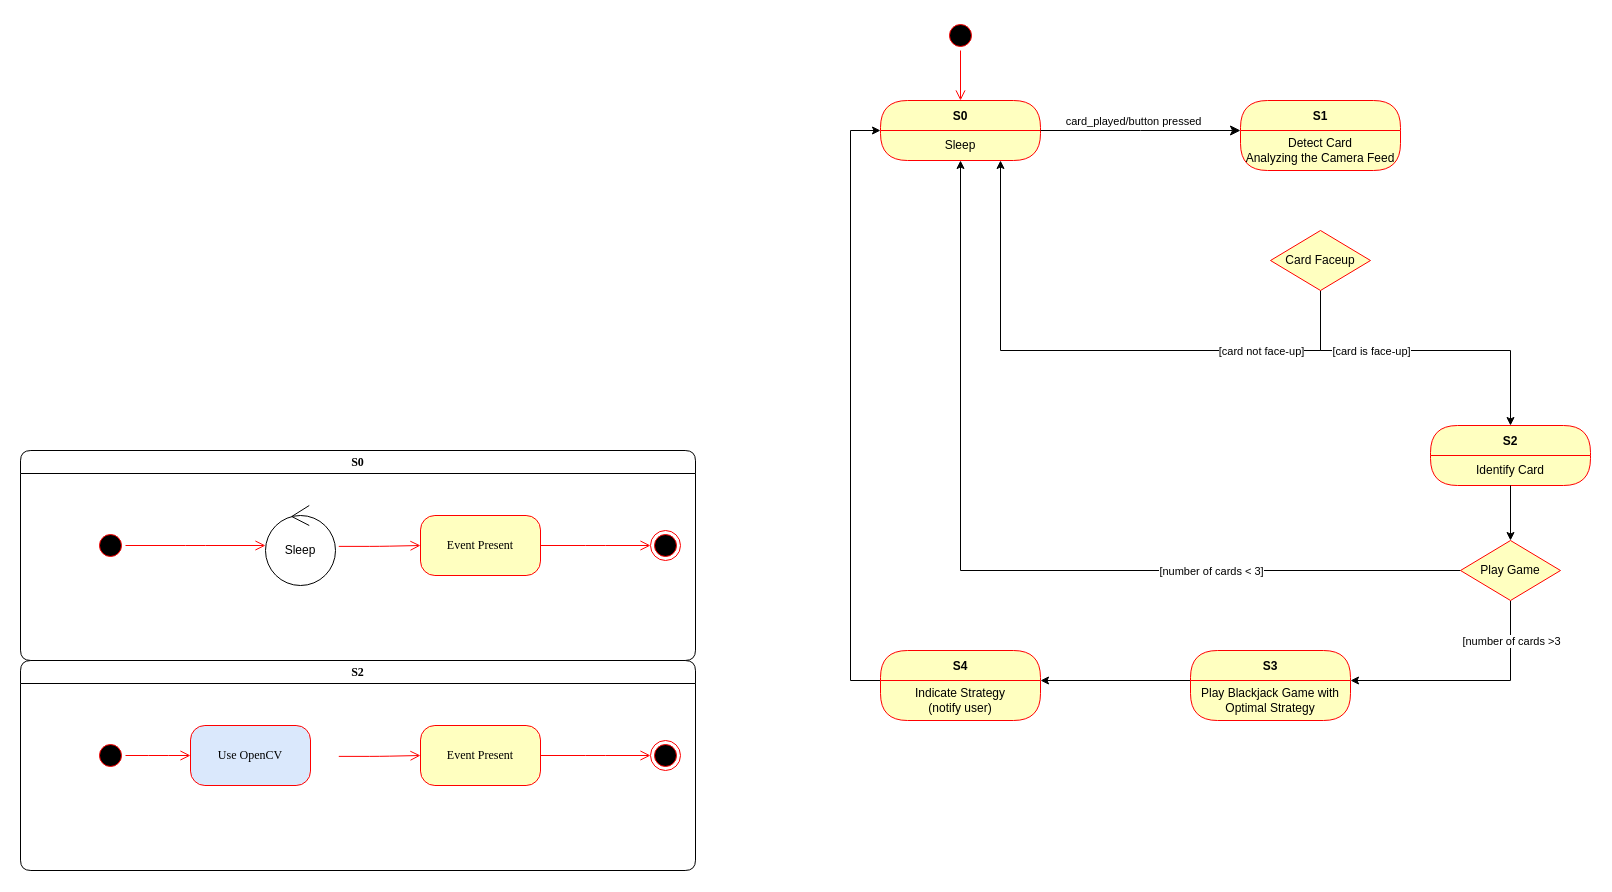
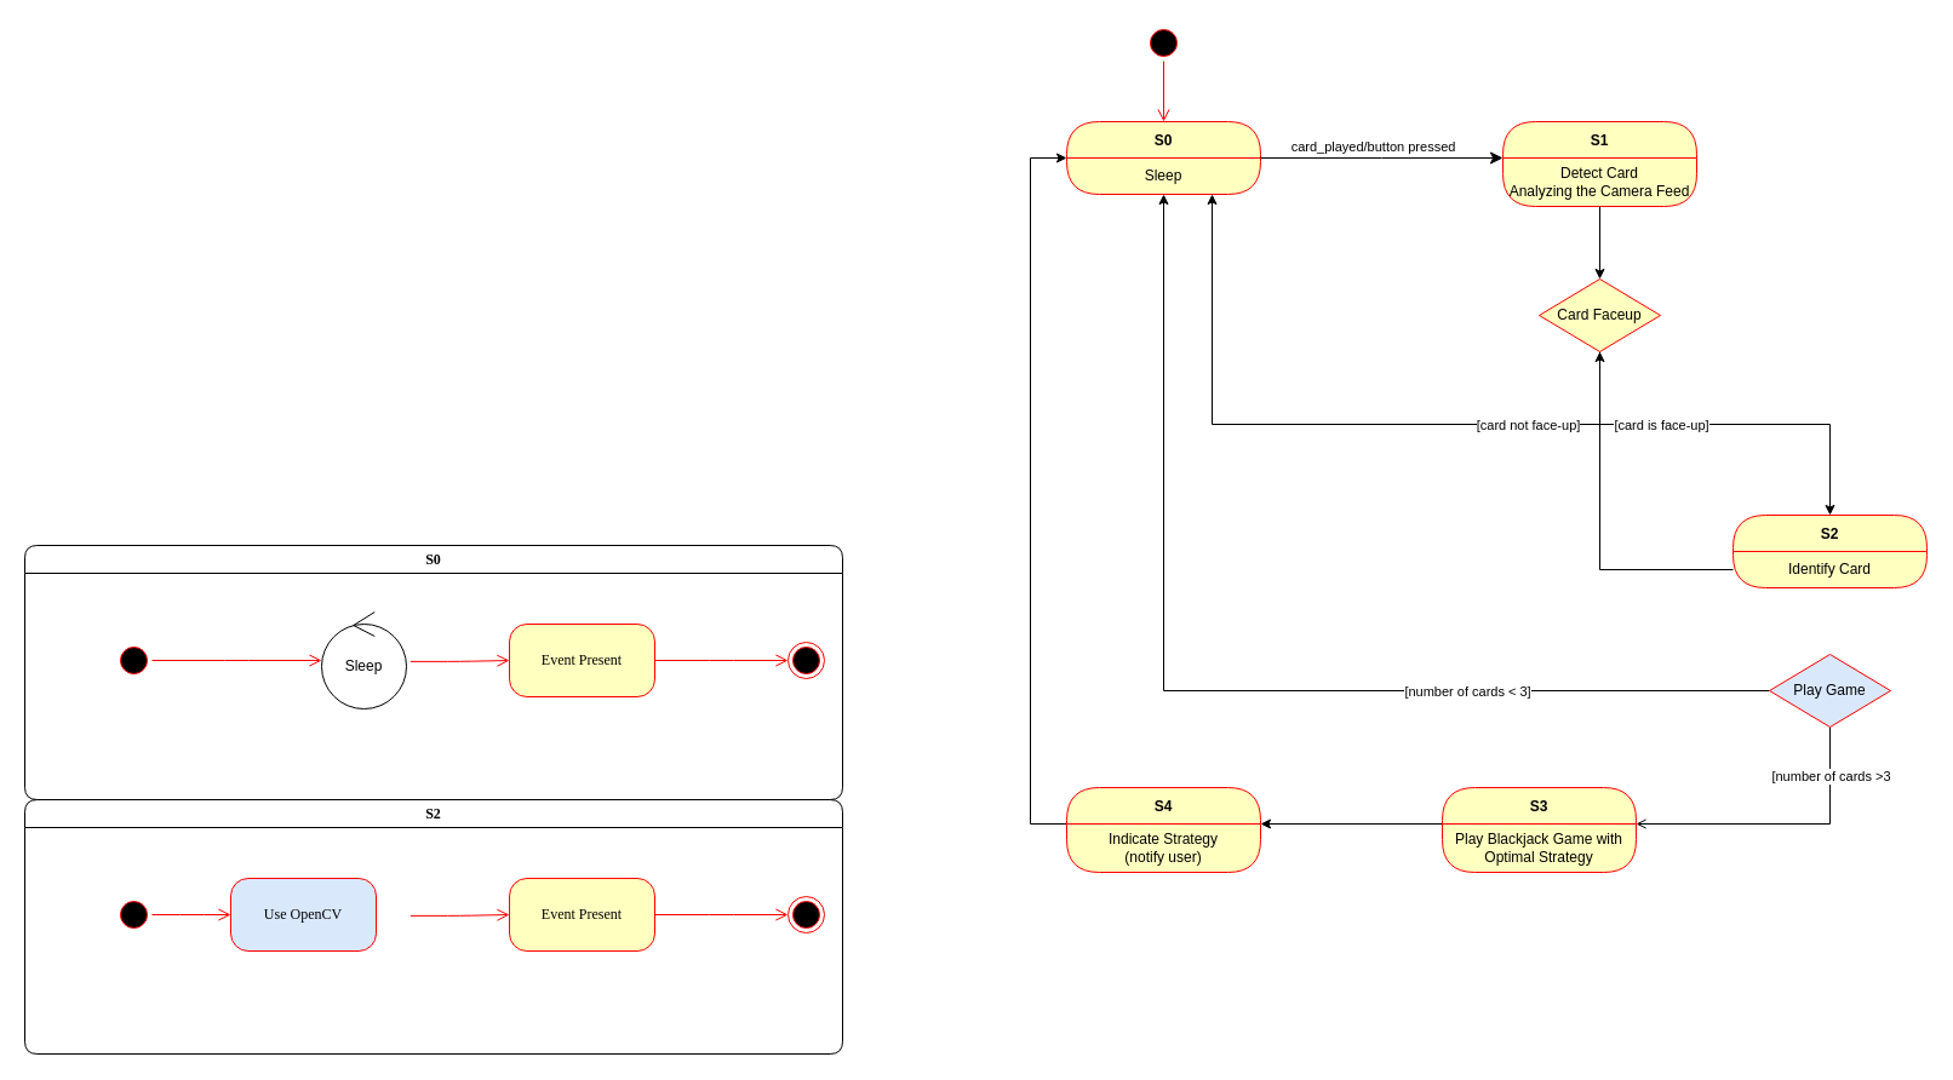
+ <mxCell id="29" style="edgeStyle=orthogonalEdgeStyle;rounded=0;orthogonalLoop=1;jettySize=auto;html=1;entryX=0.5;entryY=0;entryDx=0;entryDy=0;strokeColor=#000000;" parent="1" source="21" target="28" edge="1"><mxGeometry relative="1" as="geometry" /></mxCell>
- <mxCell id="51" style="edgeStyle=orthogonalEdgeStyle;rounded=0;orthogonalLoop=1;jettySize=auto;html=1;entryX=0.5;entryY=0;entryDx=0;entryDy=0;strokeColor=#000000;endArrow=classic;endFill=1;" edge="1" parent="1" source="33" target="50"><mxGeometry relative="1" as="geometry" /></mxCell>
+ <mxCell id="51" style="edgeStyle=orthogonalEdgeStyle;rounded=0;orthogonalLoop=1;jettySize=auto;html=1;strokeColor=#000000;endArrow=classic;endFill=1;" edge="1" parent="1" source="33" target="28"><mxGeometry relative="1" as="geometry" /></mxCell>
- <mxCell id="50" value="Play Game" style="rhombus;whiteSpace=wrap;html=1;fontColor=#000000;fillColor=#ffffc0;strokeColor=#ff0000;" vertex="1" parent="1"><mxGeometry x="1460" y="540" width="100" height="60" as="geometry" /></mxCell>
+ <mxCell id="50" value="Play Game" style="rhombus;whiteSpace=wrap;html=1;fontColor=#000000;fillColor=#dae8fc;strokeColor=#ff0000;" vertex="1" parent="1"><mxGeometry x="1460" y="540" width="100" height="60" as="geometry" /></mxCell>
- <mxCell id="30" value="" style="edgeStyle=orthogonalEdgeStyle;rounded=0;orthogonalLoop=1;jettySize=auto;html=1;strokeColor=#000000;entryX=1;entryY=0;entryDx=0;entryDy=0;exitX=0.5;exitY=1;exitDx=0;exitDy=0;" parent="1" source="50" target="44" edge="1"><mxGeometry relative="1" as="geometry"><Array as="points"><mxPoint x="1510" y="680" /></Array></mxGeometry></mxCell>
+ <mxCell id="30" value="" style="edgeStyle=orthogonalEdgeStyle;rounded=0;orthogonalLoop=1;jettySize=auto;html=1;strokeColor=#000000;entryX=1;entryY=0;entryDx=0;entryDy=0;exitX=0.5;exitY=1;exitDx=0;exitDy=0;endArrow=open;" parent="1" source="50" target="44" edge="1"><mxGeometry relative="1" as="geometry"><Array as="points"><mxPoint x="1510" y="680" /></Array></mxGeometry></mxCell>
